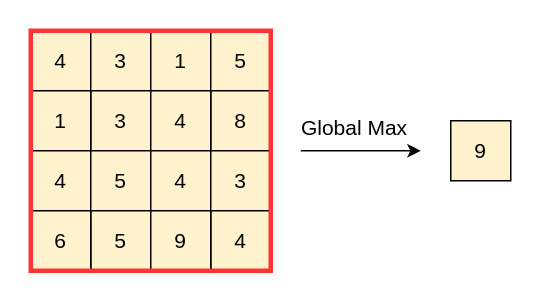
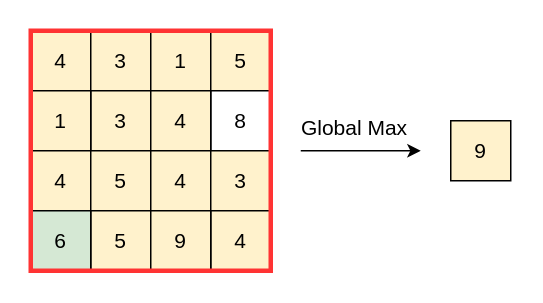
- <mxCell id="8" value="8" style="whiteSpace=wrap;html=1;aspect=fixed;fillColor=#fff2cc;strokeColor=#000000;fontSize=14;" vertex="1" parent="1"><mxGeometry x="140" y="60" width="40" height="40" as="geometry" /></mxCell>
+ <mxCell id="8" value="8" style="whiteSpace=wrap;html=1;aspect=fixed;fillColor=#ffffff;strokeColor=#000000;fontSize=14;" vertex="1" parent="1"><mxGeometry x="140" y="60" width="40" height="40" as="geometry" /></mxCell>
- <mxCell id="13" value="6" style="whiteSpace=wrap;html=1;aspect=fixed;fillColor=#fff2cc;strokeColor=#000000;fontSize=14;" vertex="1" parent="1"><mxGeometry x="20" y="140" width="40" height="40" as="geometry" /></mxCell>
+ <mxCell id="13" value="6" style="whiteSpace=wrap;html=1;aspect=fixed;fillColor=#d5e8d4;strokeColor=#000000;fontSize=14;" vertex="1" parent="1"><mxGeometry x="20" y="140" width="40" height="40" as="geometry" /></mxCell>
